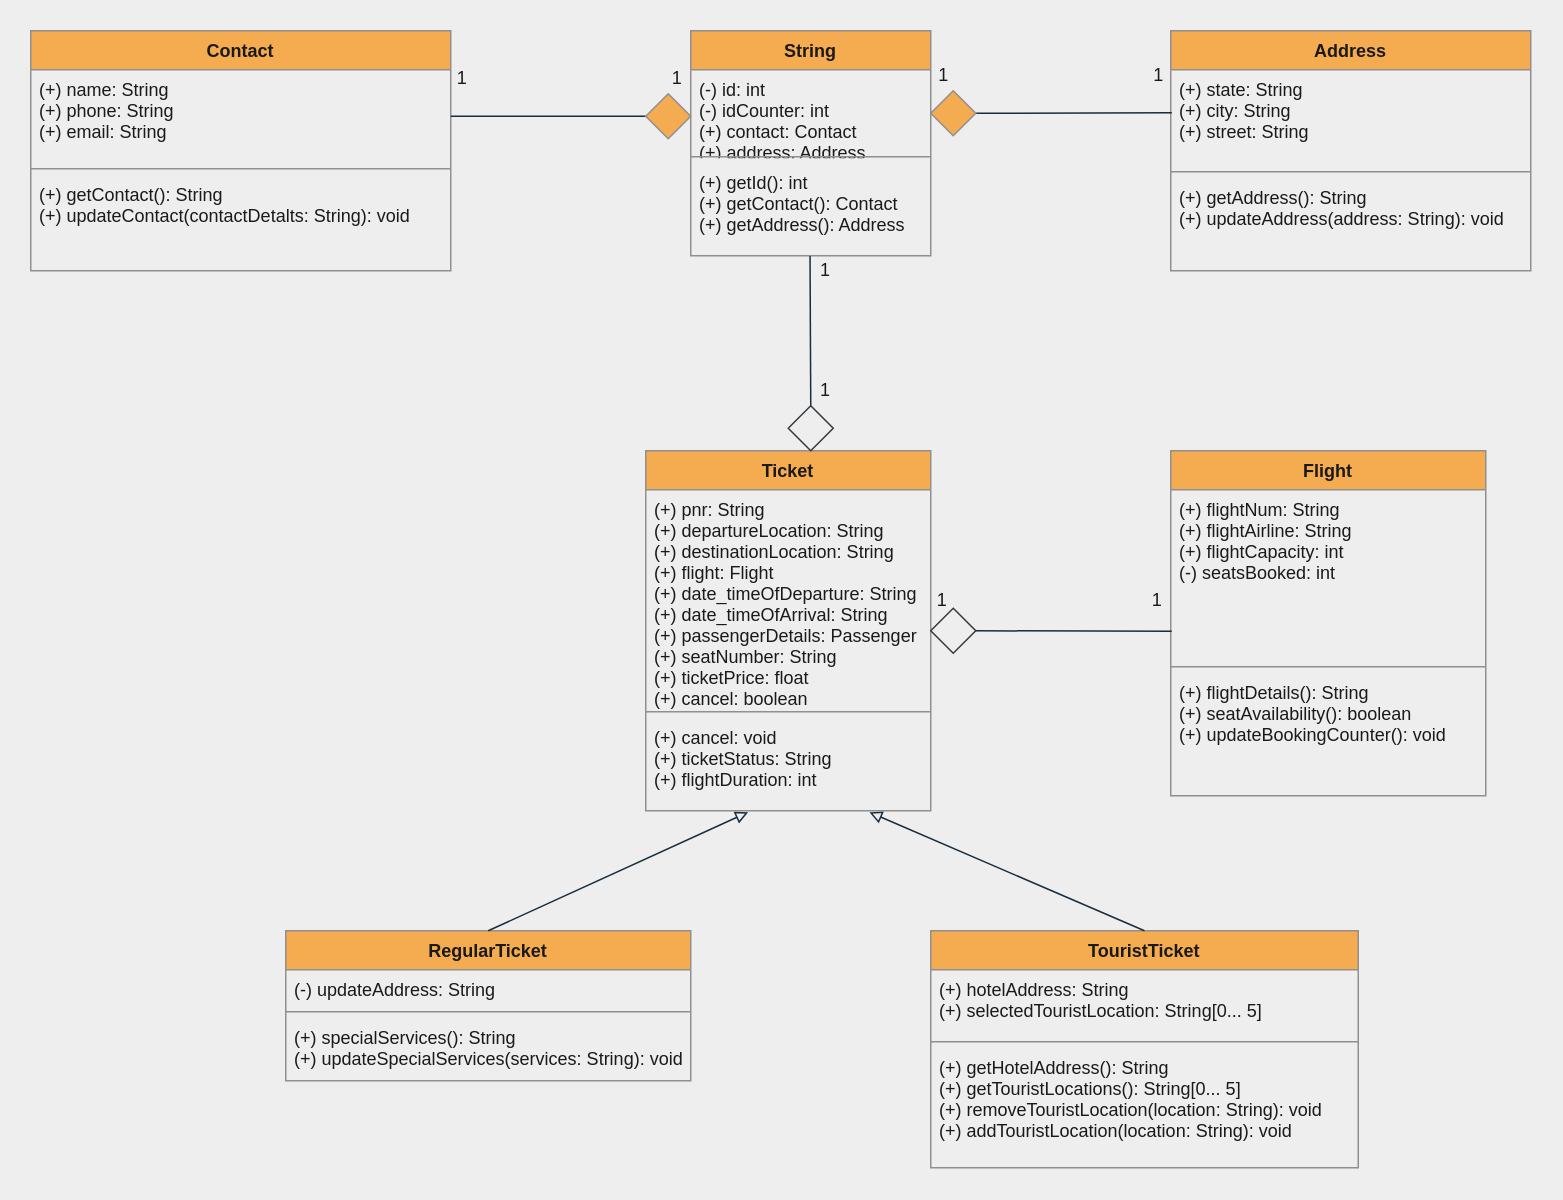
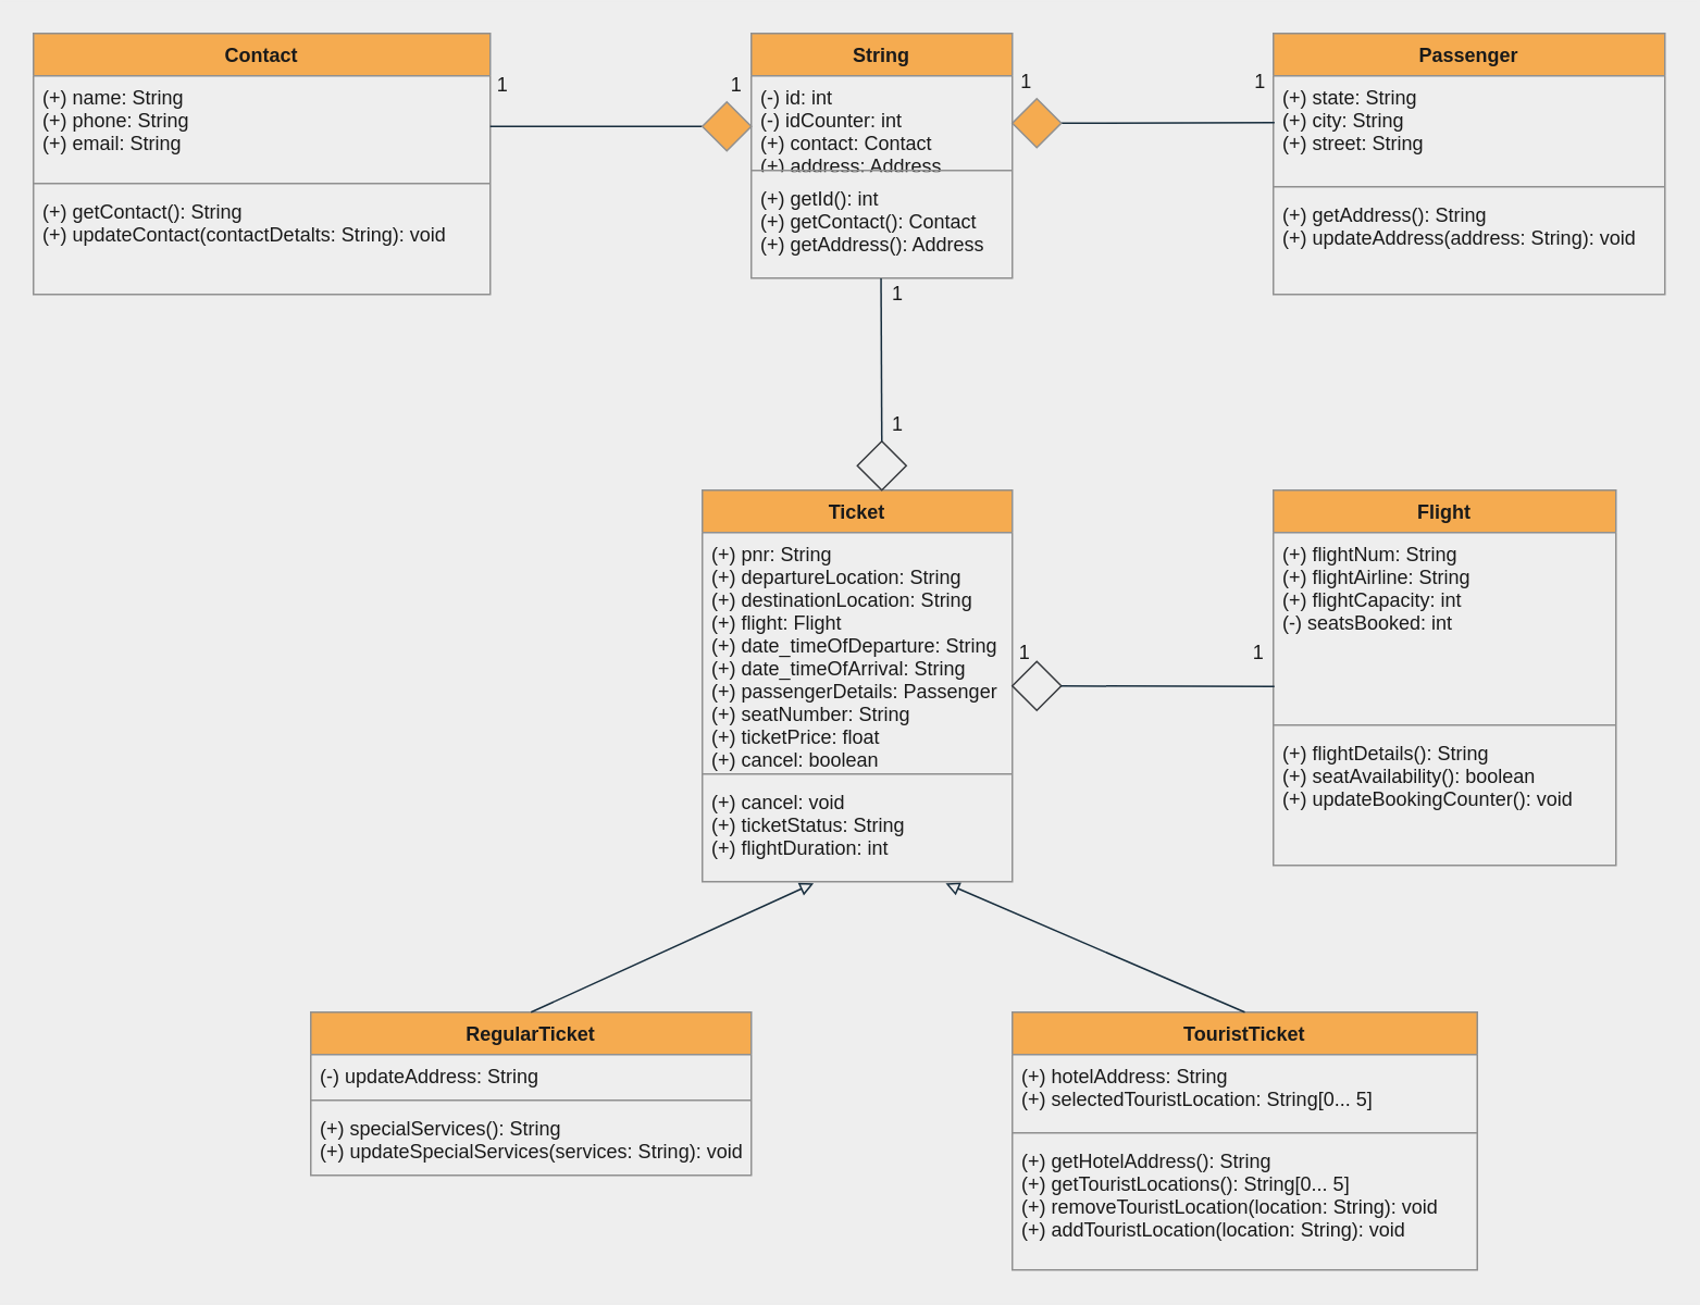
- <mxCell id="2" value="Address" style="swimlane;fontStyle=1;align=center;verticalAlign=top;childLayout=stackLayout;horizontal=1;startSize=26;horizontalStack=0;resizeParent=1;resizeParentMax=0;resizeLast=0;collapsible=1;marginBottom=0;fillColor=#F5AB50;strokeColor=#909090;fontColor=#1A1A1A;" parent="1" vertex="1"><mxGeometry x="780" y="20" width="240" height="160" as="geometry" /></mxCell>
+ <mxCell id="2" value="Passenger" style="swimlane;fontStyle=1;align=center;verticalAlign=top;childLayout=stackLayout;horizontal=1;startSize=26;horizontalStack=0;resizeParent=1;resizeParentMax=0;resizeLast=0;collapsible=1;marginBottom=0;fillColor=#F5AB50;strokeColor=#909090;fontColor=#1A1A1A;" parent="1" vertex="1"><mxGeometry x="780" y="20" width="240" height="160" as="geometry" /></mxCell>
